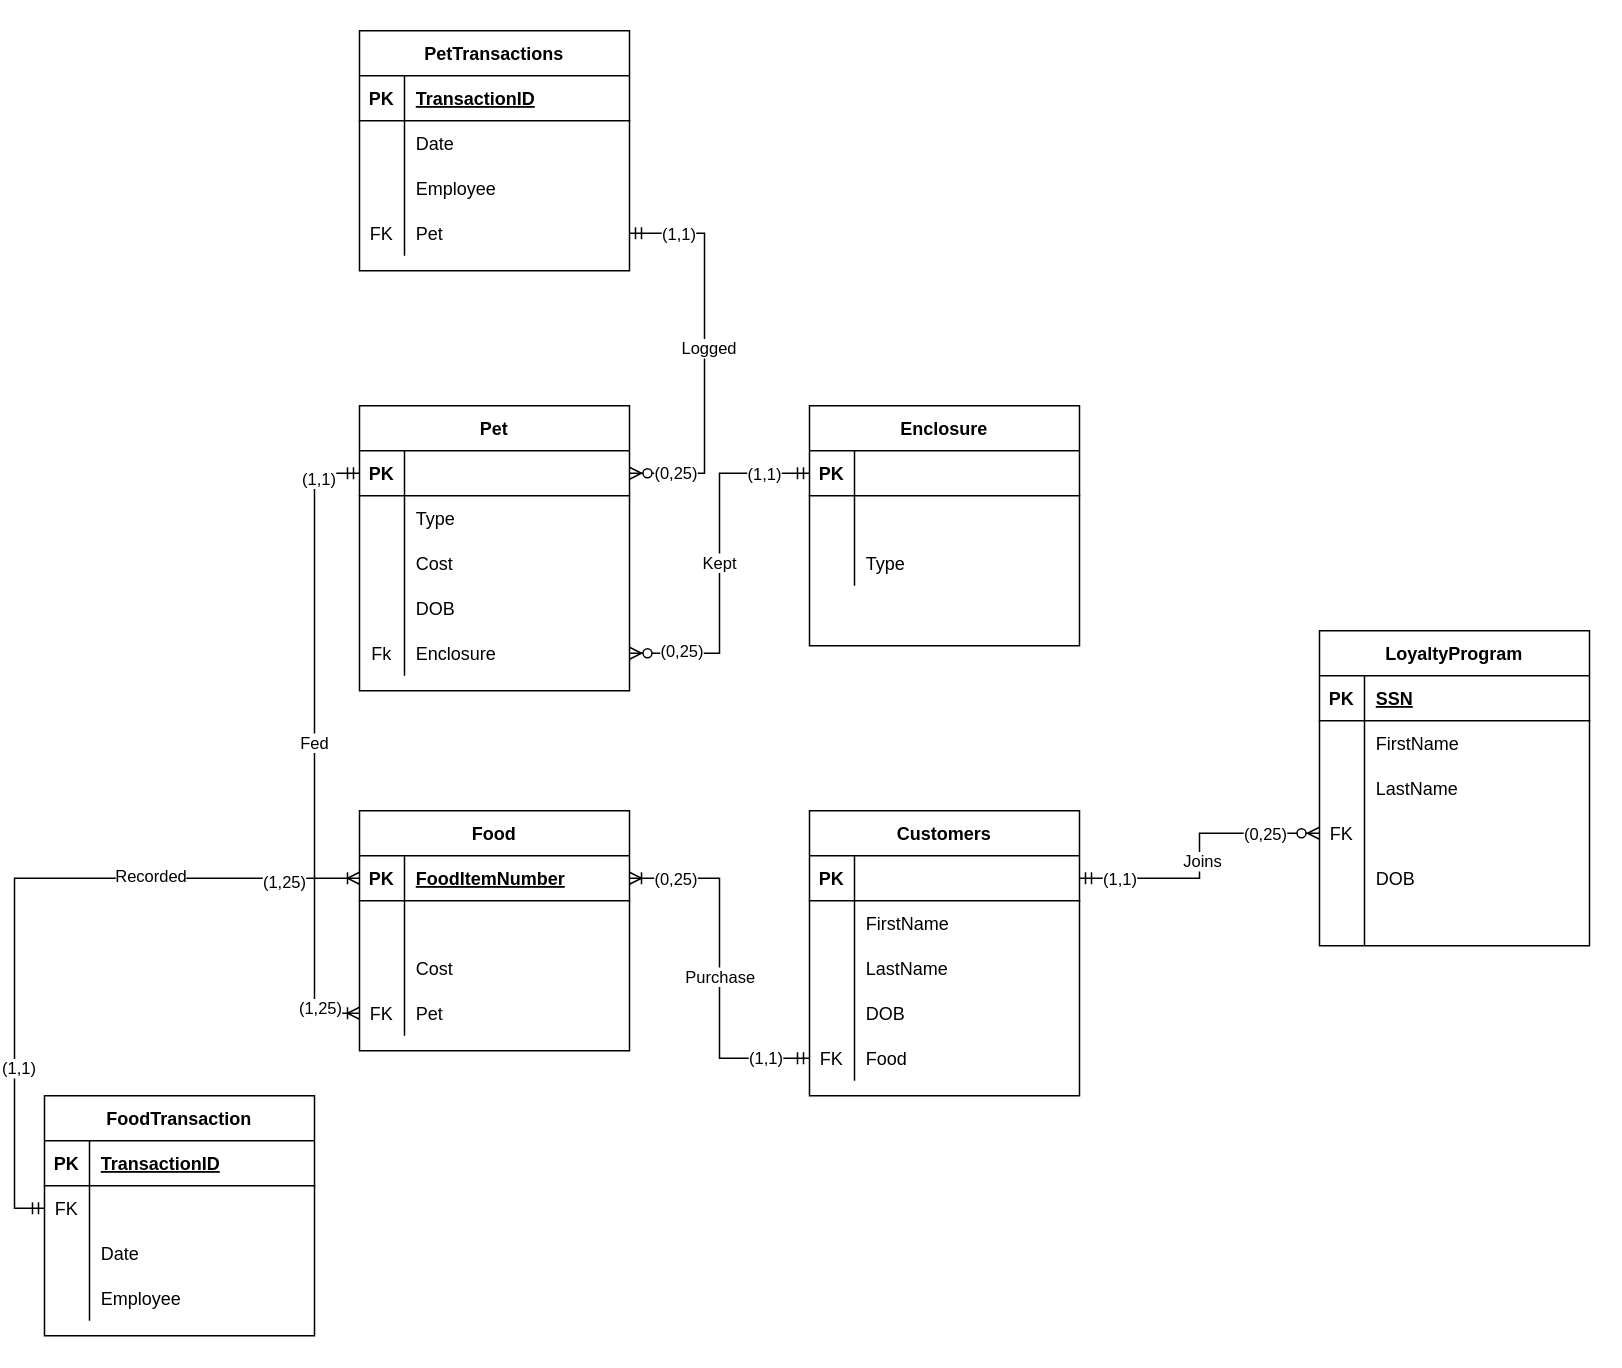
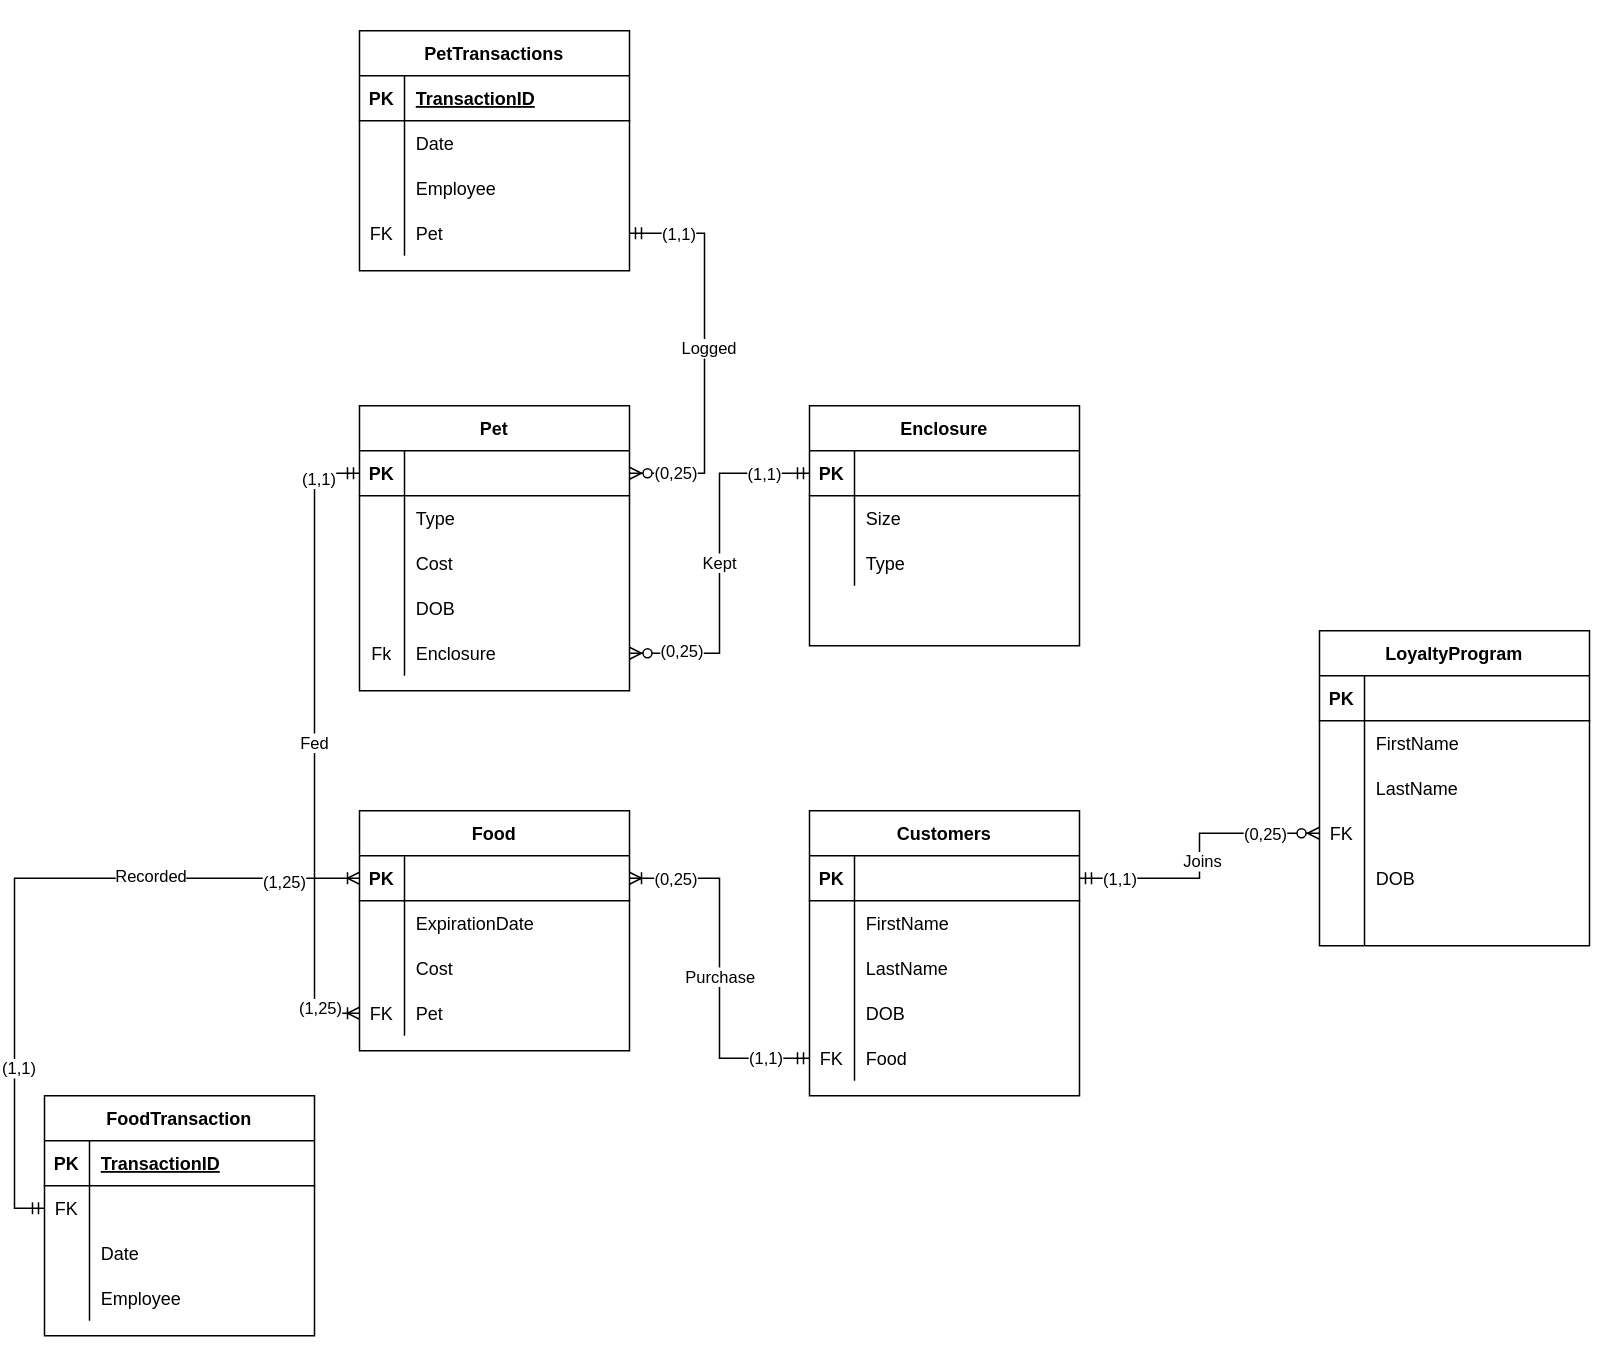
+ <mxCell id="7" value="Size" style="shape=partialRectangle;connectable=0;fillColor=none;top=0;left=0;bottom=0;right=0;align=left;spacingLeft=6;overflow=hidden;" parent="5" vertex="1"><mxGeometry x="30" width="150" height="30" as="geometry" /></mxCell>
- <mxCell id="106" value="SSN" style="shape=partialRectangle;connectable=0;fillColor=none;top=0;left=0;bottom=0;right=0;align=left;spacingLeft=6;fontStyle=5;overflow=hidden;" parent="104" vertex="1"><mxGeometry x="30" width="150" height="30" as="geometry" /></mxCell>
- <mxCell id="34" value="FoodItemNumber" style="shape=partialRectangle;connectable=0;fillColor=none;top=0;left=0;bottom=0;right=0;align=left;spacingLeft=6;fontStyle=5;overflow=hidden;" parent="32" vertex="1"><mxGeometry x="30" width="150" height="30" as="geometry" /></mxCell>
+ <mxCell id="37" value="ExpirationDate" style="shape=partialRectangle;connectable=0;fillColor=none;top=0;left=0;bottom=0;right=0;align=left;spacingLeft=6;overflow=hidden;" parent="35" vertex="1"><mxGeometry x="30" width="150" height="30" as="geometry" /></mxCell>
